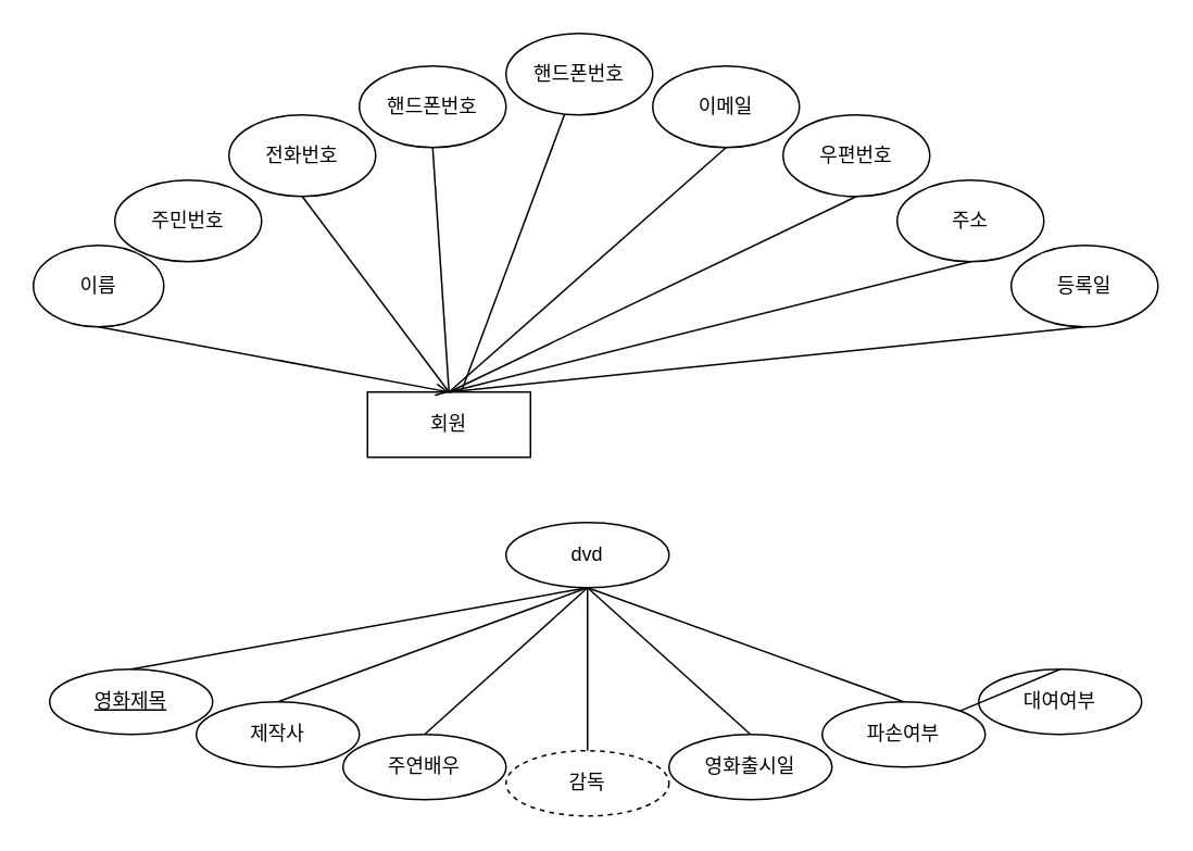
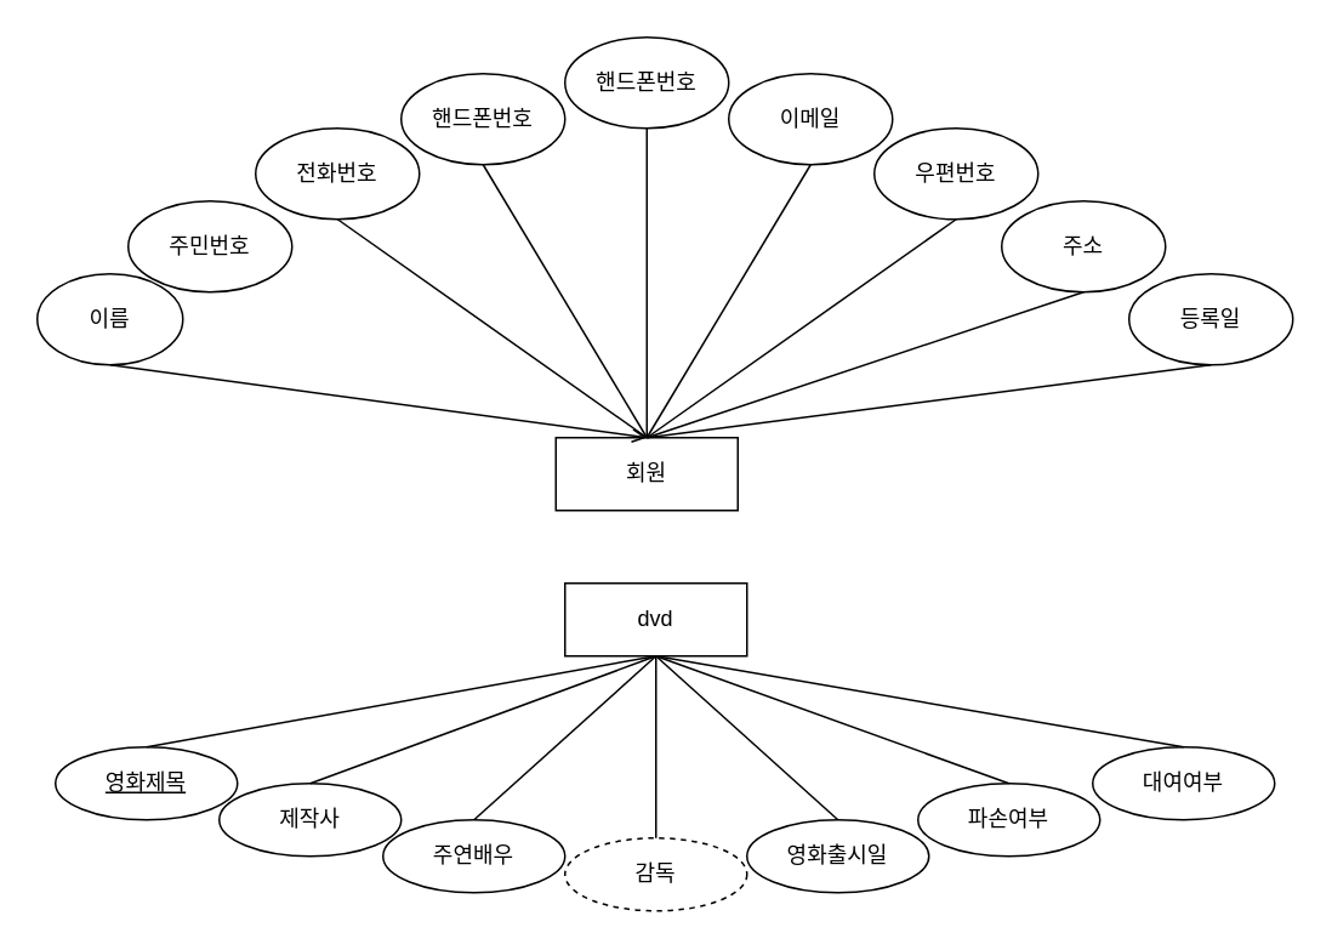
- <mxCell id="2" value="회원" style="whiteSpace=wrap;html=1;align=center;" vertex="1" parent="1"><mxGeometry x="225" y="240" width="100" height="40" as="geometry" /></mxCell>
+ <mxCell id="2" value="회원" style="whiteSpace=wrap;html=1;align=center;" vertex="1" parent="1"><mxGeometry x="305" y="240" width="100" height="40" as="geometry" /></mxCell>
- <mxCell id="20" value="dvd" style="ellipse;whiteSpace=wrap;html=1;align=center;" vertex="1" parent="19"><mxGeometry x="280" width="100" height="40" as="geometry" /></mxCell>
+ <mxCell id="20" value="dvd" style="whiteSpace=wrap;html=1;align=center;" vertex="1" parent="19"><mxGeometry x="280" width="100" height="40" as="geometry" /></mxCell>
- <mxCell id="34" value="" style="endArrow=none;html=1;exitX=0.5;exitY=0;exitDx=0;exitDy=0;" edge="1" parent="19" source="27" target="26"><mxGeometry width="50" height="50" relative="1" as="geometry"><mxPoint x="624" y="90" as="sourcePoint" /><mxPoint x="524" as="targetPoint" /></mxGeometry></mxCell>
+ <mxCell id="34" value="" style="endArrow=none;html=1;exitX=0.5;exitY=0;exitDx=0;exitDy=0;entryX=0.5;entryY=1;entryDx=0;entryDy=0;" edge="1" parent="19" source="27" target="20"><mxGeometry width="50" height="50" relative="1" as="geometry"><mxPoint x="624" y="90" as="sourcePoint" /><mxPoint x="524" as="targetPoint" /></mxGeometry></mxCell>
